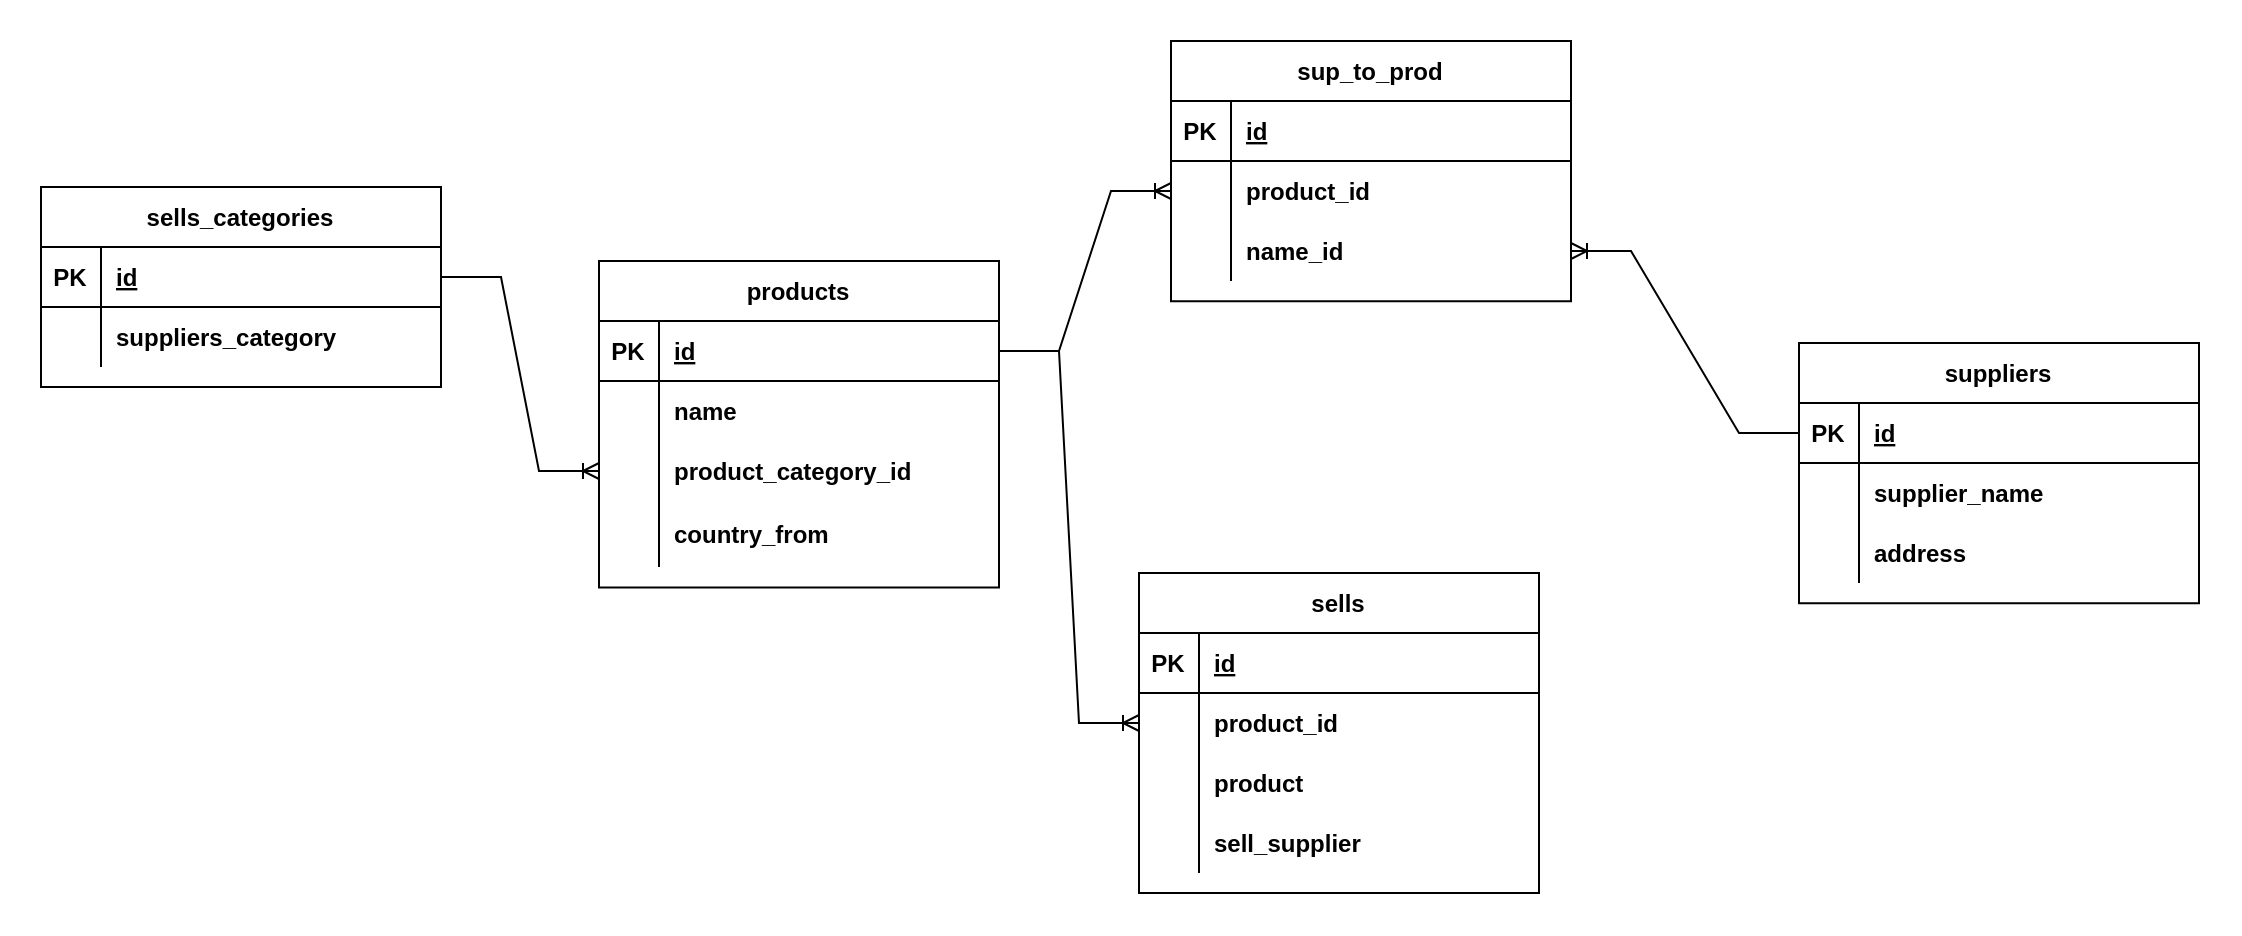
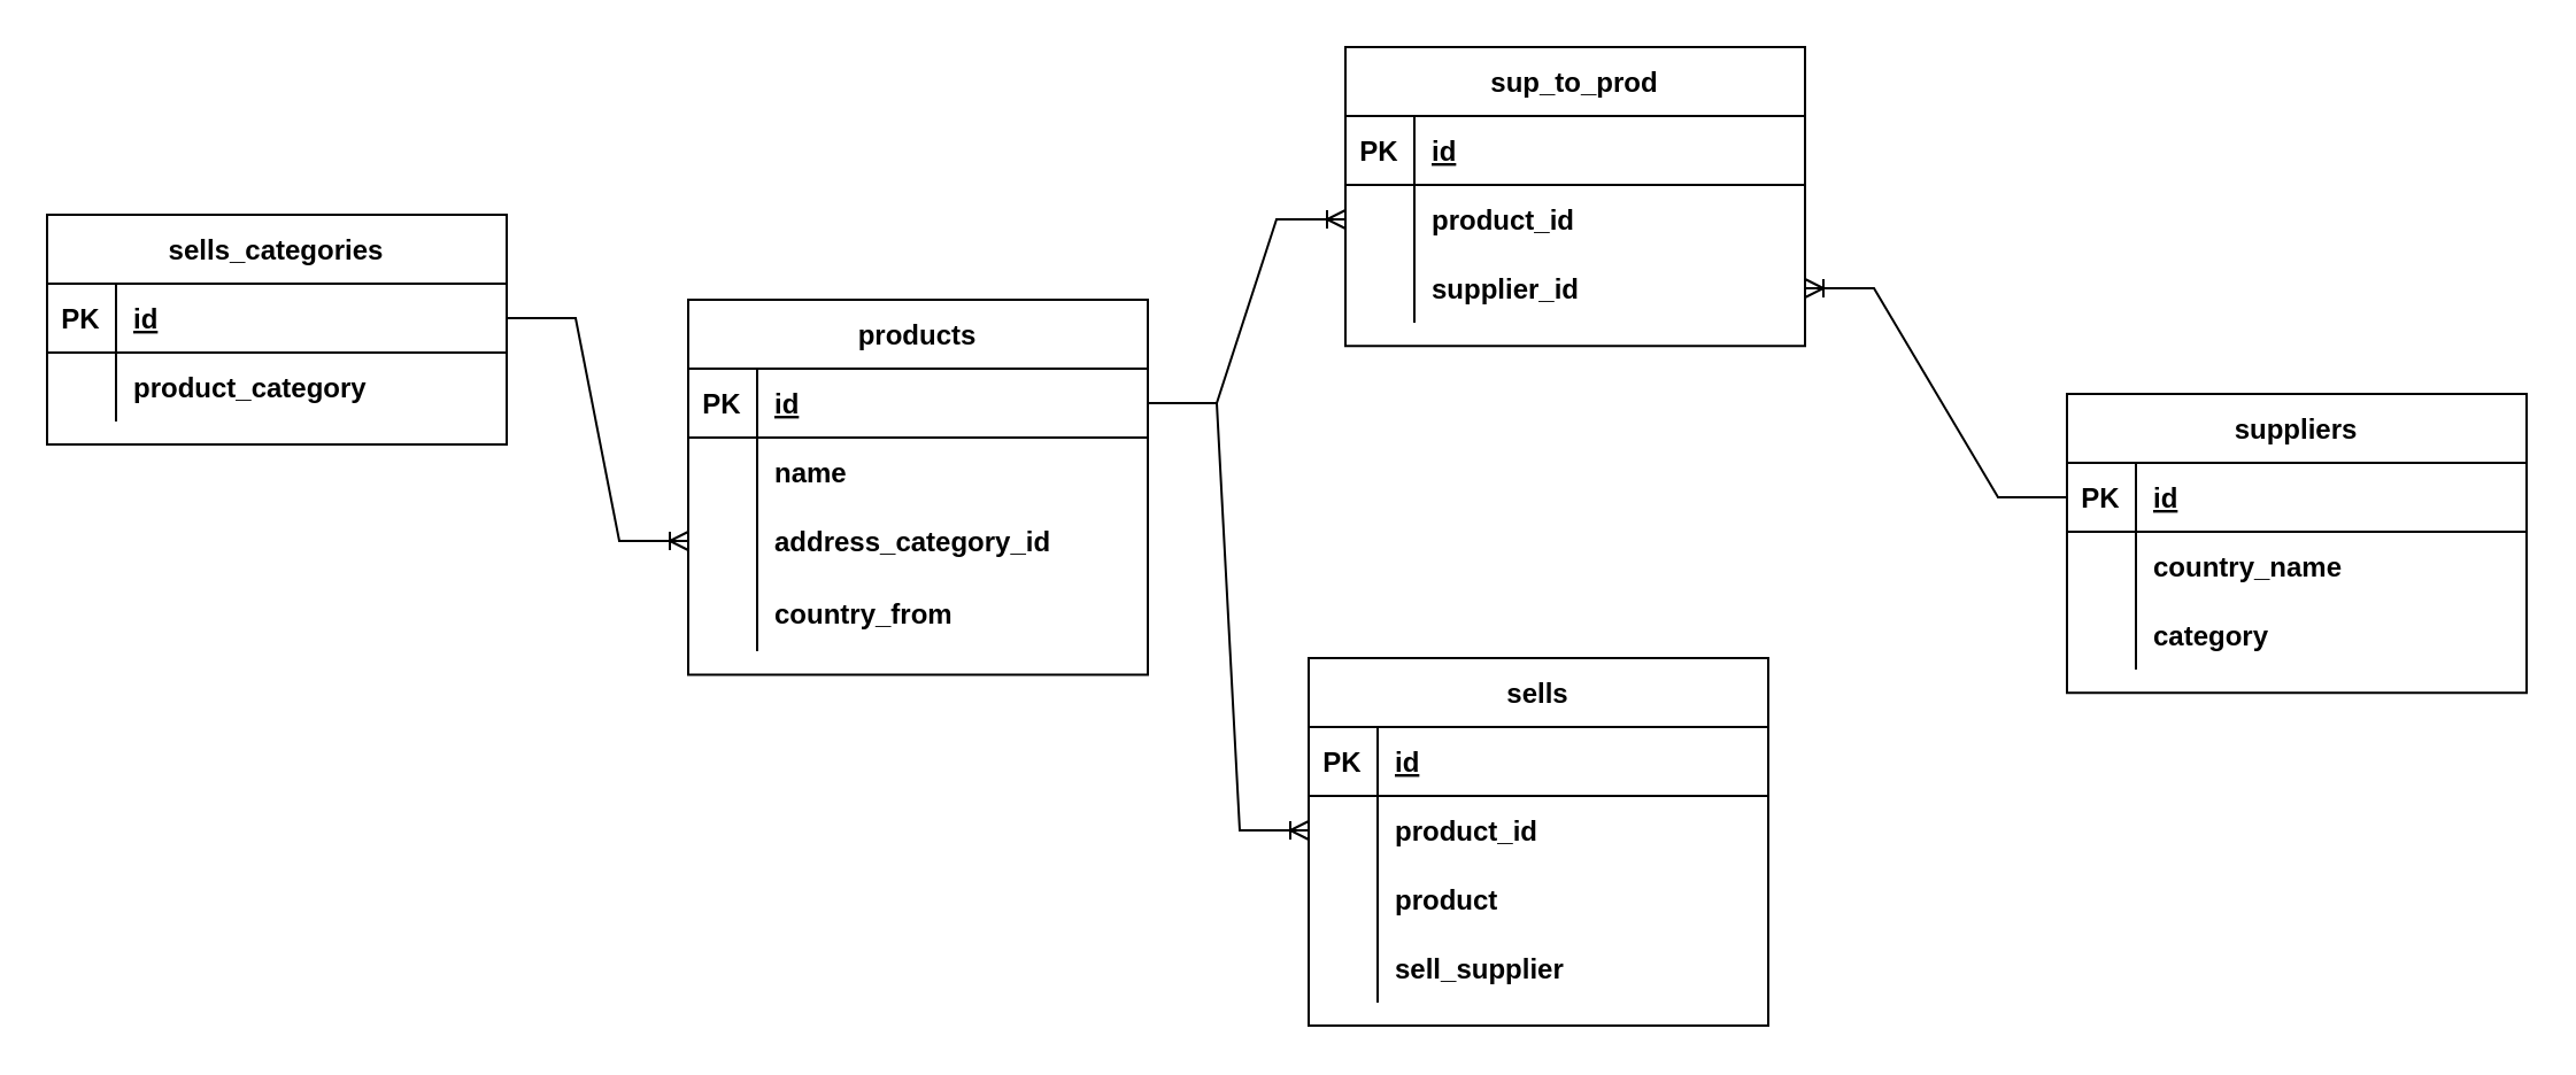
- <mxCell id="56" value="name_id" style="shape=partialRectangle;connectable=0;fillColor=none;top=0;left=0;bottom=0;right=0;align=left;spacingLeft=6;overflow=hidden;fontStyle=1" vertex="1" parent="54"><mxGeometry x="30" width="170" height="30" as="geometry"><mxRectangle width="170" height="30" as="alternateBounds" /></mxGeometry></mxCell>
+ <mxCell id="56" value="supplier_id" style="shape=partialRectangle;connectable=0;fillColor=none;top=0;left=0;bottom=0;right=0;align=left;spacingLeft=6;overflow=hidden;fontStyle=1" vertex="1" parent="54"><mxGeometry x="30" width="170" height="30" as="geometry"><mxRectangle width="170" height="30" as="alternateBounds" /></mxGeometry></mxCell>
- <mxCell id="8" value="suppliers_category" style="shape=partialRectangle;connectable=0;fillColor=none;top=0;left=0;bottom=0;right=0;align=left;spacingLeft=6;overflow=hidden;fontStyle=1" vertex="1" parent="6"><mxGeometry x="30" width="170" height="30" as="geometry"><mxRectangle width="170" height="30" as="alternateBounds" /></mxGeometry></mxCell>
+ <mxCell id="8" value="product_category" style="shape=partialRectangle;connectable=0;fillColor=none;top=0;left=0;bottom=0;right=0;align=left;spacingLeft=6;overflow=hidden;fontStyle=1" vertex="1" parent="6"><mxGeometry x="30" width="170" height="30" as="geometry"><mxRectangle width="170" height="30" as="alternateBounds" /></mxGeometry></mxCell>
- <mxCell id="18" value="product_category_id" style="shape=partialRectangle;connectable=0;fillColor=none;top=0;left=0;bottom=0;right=0;align=left;spacingLeft=6;overflow=hidden;fontStyle=1" vertex="1" parent="16"><mxGeometry x="30" width="170" height="30" as="geometry"><mxRectangle width="170" height="30" as="alternateBounds" /></mxGeometry></mxCell>
+ <mxCell id="18" value="address_category_id" style="shape=partialRectangle;connectable=0;fillColor=none;top=0;left=0;bottom=0;right=0;align=left;spacingLeft=6;overflow=hidden;fontStyle=1" vertex="1" parent="16"><mxGeometry x="30" width="170" height="30" as="geometry"><mxRectangle width="170" height="30" as="alternateBounds" /></mxGeometry></mxCell>
- <mxCell id="41" value="supplier_name" style="shape=partialRectangle;connectable=0;fillColor=none;top=0;left=0;bottom=0;right=0;align=left;spacingLeft=6;overflow=hidden;fontStyle=1" vertex="1" parent="39"><mxGeometry x="30" width="170" height="30" as="geometry"><mxRectangle width="170" height="30" as="alternateBounds" /></mxGeometry></mxCell>
+ <mxCell id="41" value="country_name" style="shape=partialRectangle;connectable=0;fillColor=none;top=0;left=0;bottom=0;right=0;align=left;spacingLeft=6;overflow=hidden;fontStyle=1" vertex="1" parent="39"><mxGeometry x="30" width="170" height="30" as="geometry"><mxRectangle width="170" height="30" as="alternateBounds" /></mxGeometry></mxCell>
- <mxCell id="44" value="address" style="shape=partialRectangle;connectable=0;fillColor=none;top=0;left=0;bottom=0;right=0;align=left;spacingLeft=6;overflow=hidden;fontStyle=1" vertex="1" parent="42"><mxGeometry x="30" width="170" height="30" as="geometry"><mxRectangle width="170" height="30" as="alternateBounds" /></mxGeometry></mxCell>
+ <mxCell id="44" value="category" style="shape=partialRectangle;connectable=0;fillColor=none;top=0;left=0;bottom=0;right=0;align=left;spacingLeft=6;overflow=hidden;fontStyle=1" vertex="1" parent="42"><mxGeometry x="30" width="170" height="30" as="geometry"><mxRectangle width="170" height="30" as="alternateBounds" /></mxGeometry></mxCell>
